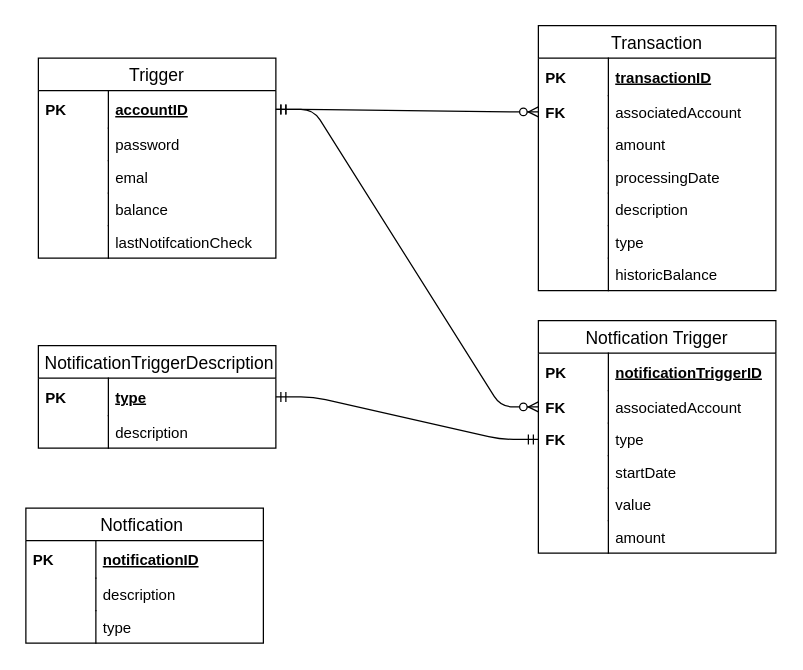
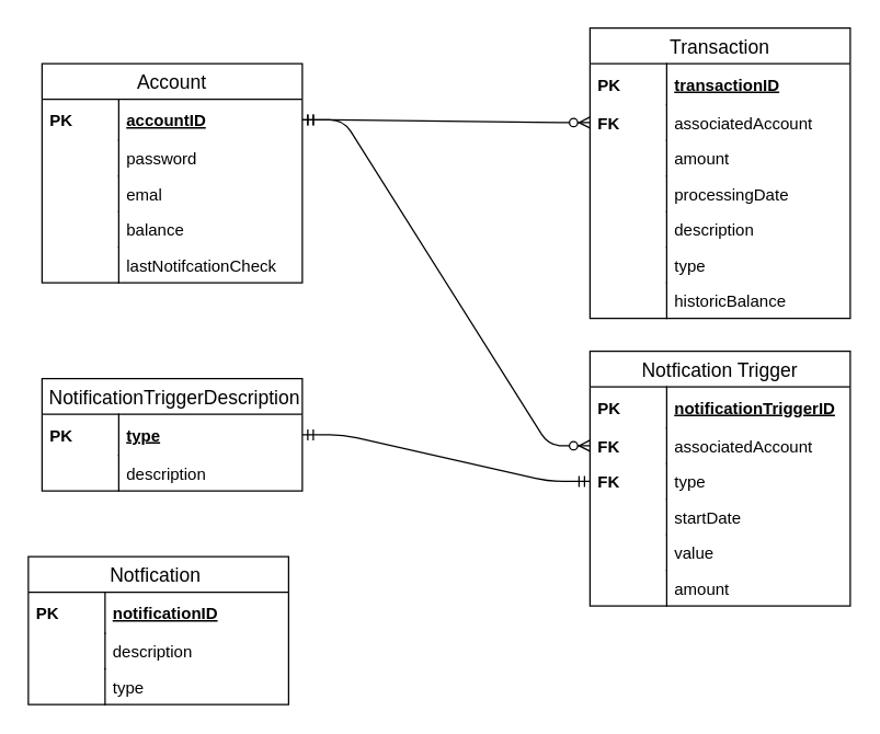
- <mxCell id="2" value="Trigger" style="swimlane;fontStyle=0;childLayout=stackLayout;horizontal=1;startSize=26;horizontalStack=0;resizeParent=1;resizeParentMax=0;resizeLast=0;collapsible=1;marginBottom=0;align=center;fontSize=14;" parent="1" vertex="1"><mxGeometry x="30" y="46" width="190" height="160" as="geometry" /></mxCell>
+ <mxCell id="2" value="Account" style="swimlane;fontStyle=0;childLayout=stackLayout;horizontal=1;startSize=26;horizontalStack=0;resizeParent=1;resizeParentMax=0;resizeLast=0;collapsible=1;marginBottom=0;align=center;fontSize=14;" parent="1" vertex="1"><mxGeometry x="30" y="46" width="190" height="160" as="geometry" /></mxCell>
